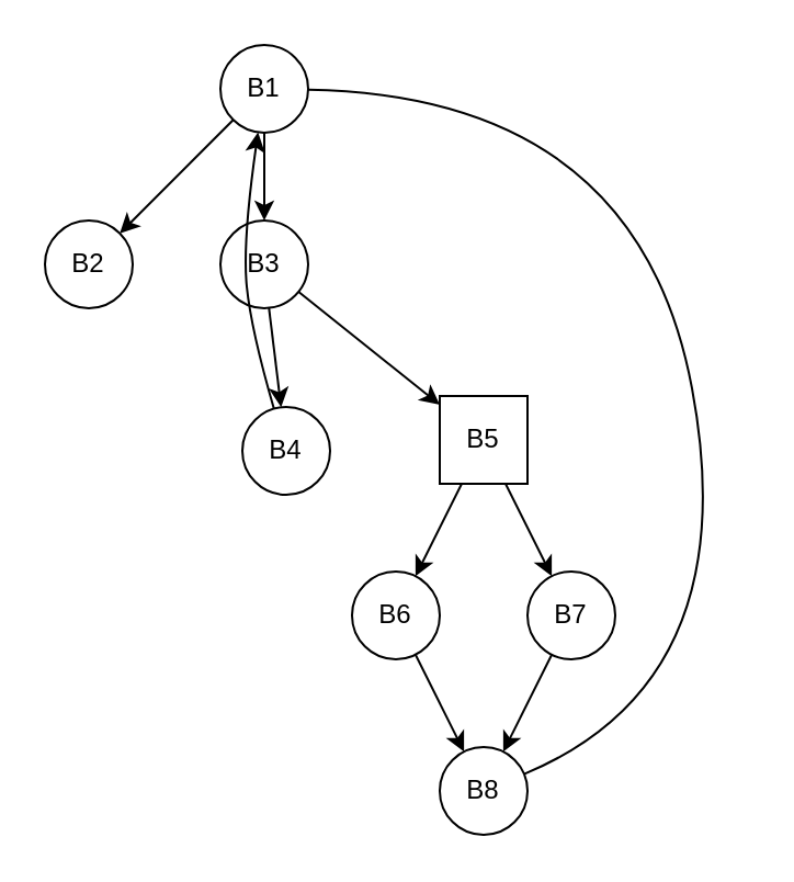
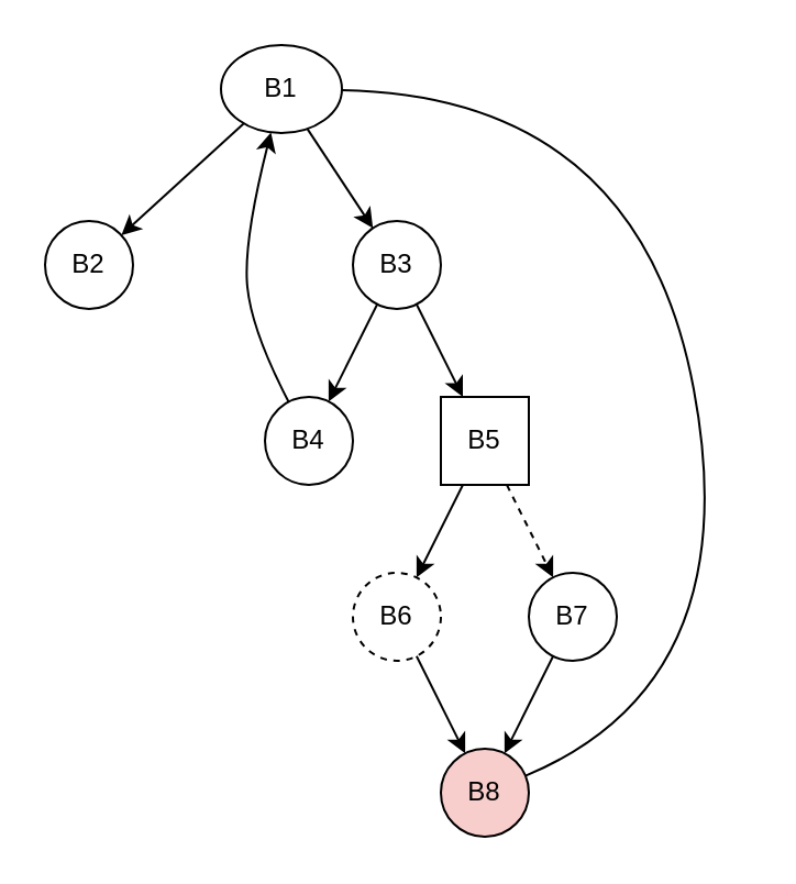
- <mxCell id="2" value="B1" style="ellipse;whiteSpace=wrap;html=1;aspect=fixed;" parent="1" vertex="1"><mxGeometry x="100" y="20" width="40" height="40" as="geometry" /></mxCell>
+ <mxCell id="2" value="B1" style="ellipse;whiteSpace=wrap;html=1;aspect=fixed;" parent="1" vertex="1"><mxGeometry x="100" y="20" width="55" height="40" as="geometry" /></mxCell>
- <mxCell id="3" value="B3" style="ellipse;whiteSpace=wrap;html=1;aspect=fixed;" parent="1" vertex="1"><mxGeometry x="100" y="100" width="40" height="40" as="geometry" /></mxCell>
+ <mxCell id="3" value="B3" style="ellipse;whiteSpace=wrap;html=1;aspect=fixed;" parent="1" vertex="1"><mxGeometry x="160" y="100" width="40" height="40" as="geometry" /></mxCell>
- <mxCell id="7" value="B4" style="ellipse;whiteSpace=wrap;html=1;aspect=fixed;" parent="1" vertex="1"><mxGeometry x="110" y="185" width="40" height="40" as="geometry" /></mxCell>
+ <mxCell id="7" value="B4" style="ellipse;whiteSpace=wrap;html=1;aspect=fixed;" parent="1" vertex="1"><mxGeometry x="120" y="180" width="40" height="40" as="geometry" /></mxCell>
- <mxCell id="17" value="" style="endArrow=classic;html=1;" edge="1" parent="1" source="14" target="9"><mxGeometry width="50" height="50" relative="1" as="geometry"><mxPoint x="130" y="340" as="sourcePoint" /><mxPoint x="180" y="350" as="targetPoint" /></mxGeometry></mxCell>
+ <mxCell id="17" value="" style="endArrow=classic;html=1;dashed=1;" edge="1" parent="1" source="14" target="9"><mxGeometry width="50" height="50" relative="1" as="geometry"><mxPoint x="130" y="340" as="sourcePoint" /><mxPoint x="180" y="350" as="targetPoint" /></mxGeometry></mxCell>
- <mxCell id="8" value="B6" style="ellipse;whiteSpace=wrap;html=1;aspect=fixed;" parent="1" vertex="1"><mxGeometry x="160" y="260" width="40" height="40" as="geometry" /></mxCell>
+ <mxCell id="8" value="B6" style="ellipse;whiteSpace=wrap;html=1;aspect=fixed;dashed=1;" parent="1" vertex="1"><mxGeometry x="160" y="260" width="40" height="40" as="geometry" /></mxCell>
- <mxCell id="10" value="B8" style="ellipse;whiteSpace=wrap;html=1;aspect=fixed;" parent="1" vertex="1"><mxGeometry x="200" y="340" width="40" height="40" as="geometry" /></mxCell>
+ <mxCell id="10" value="B8" style="ellipse;whiteSpace=wrap;html=1;aspect=fixed;fillColor=#f8cecc;" parent="1" vertex="1"><mxGeometry x="200" y="340" width="40" height="40" as="geometry" /></mxCell>
